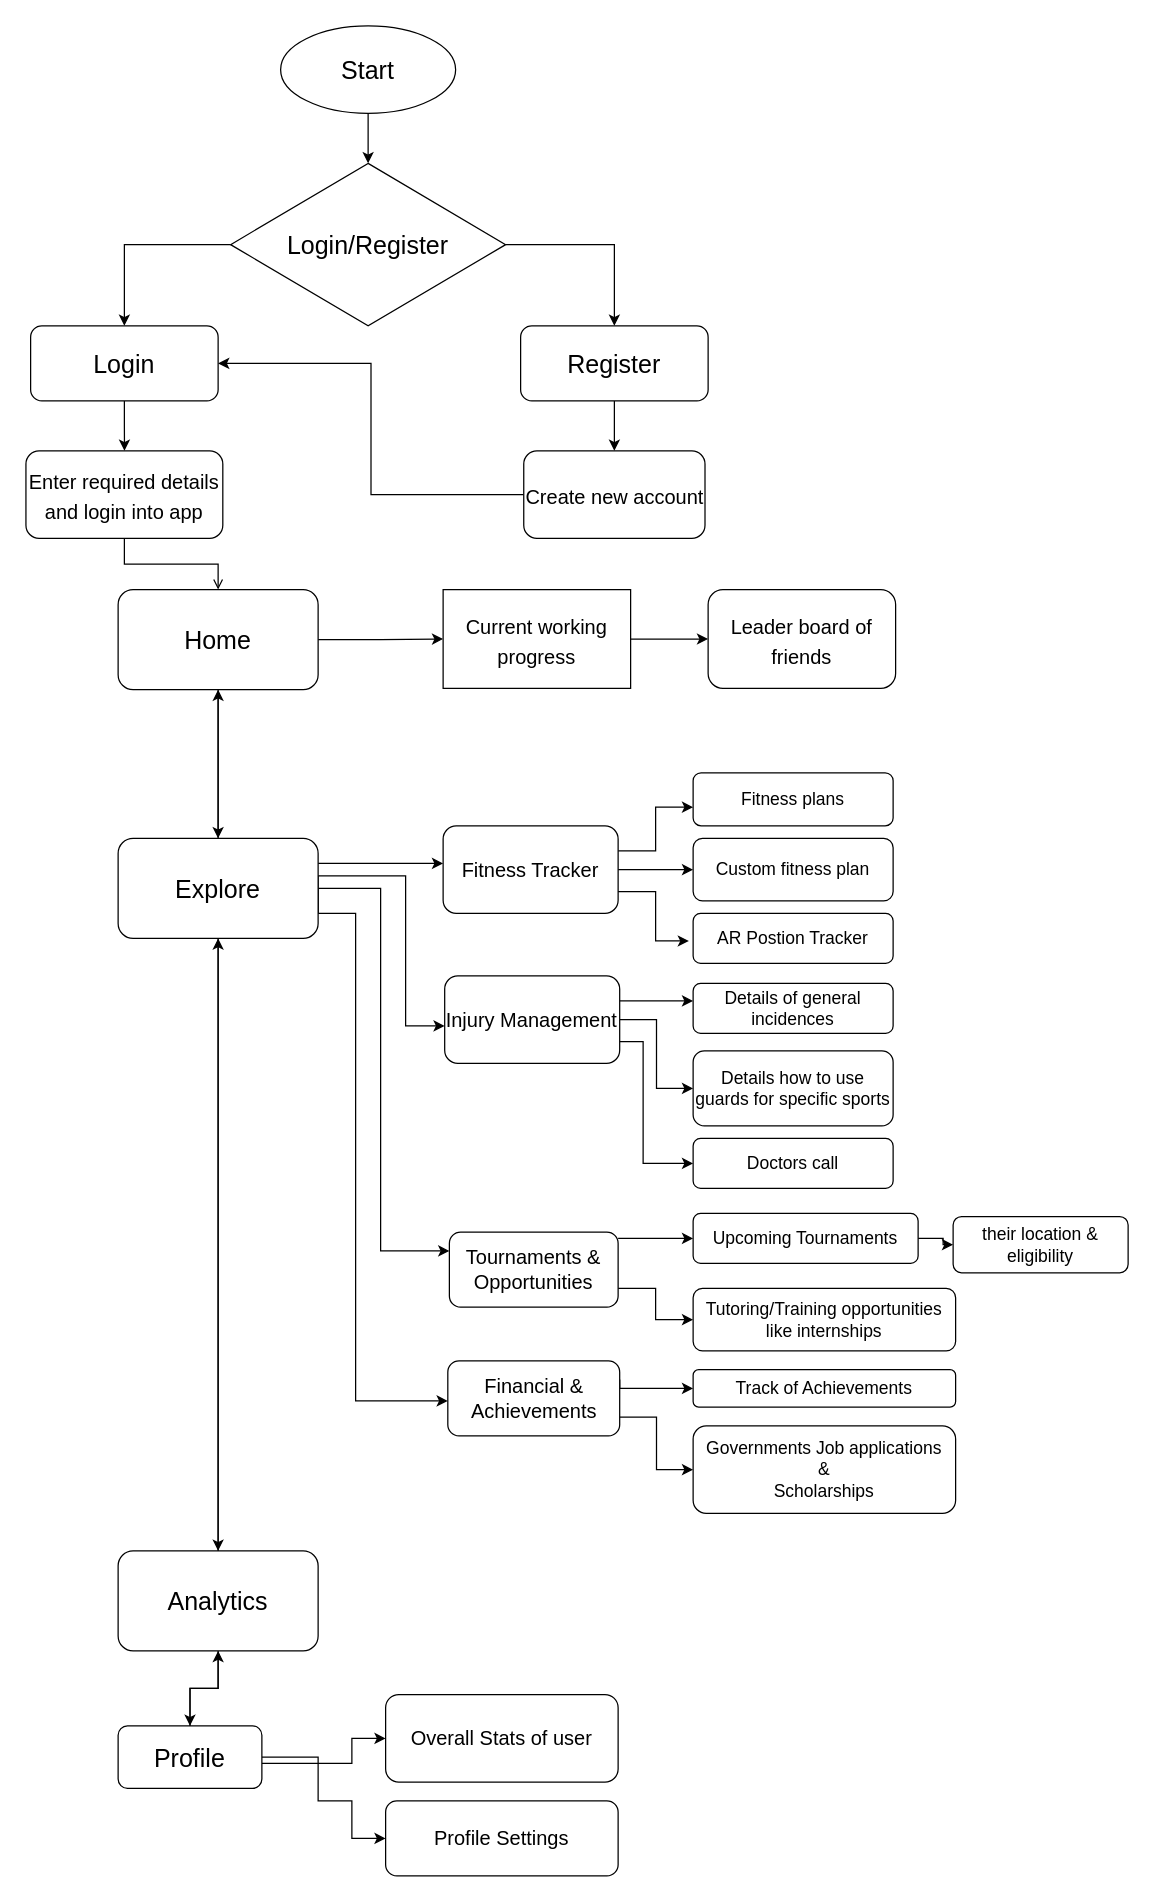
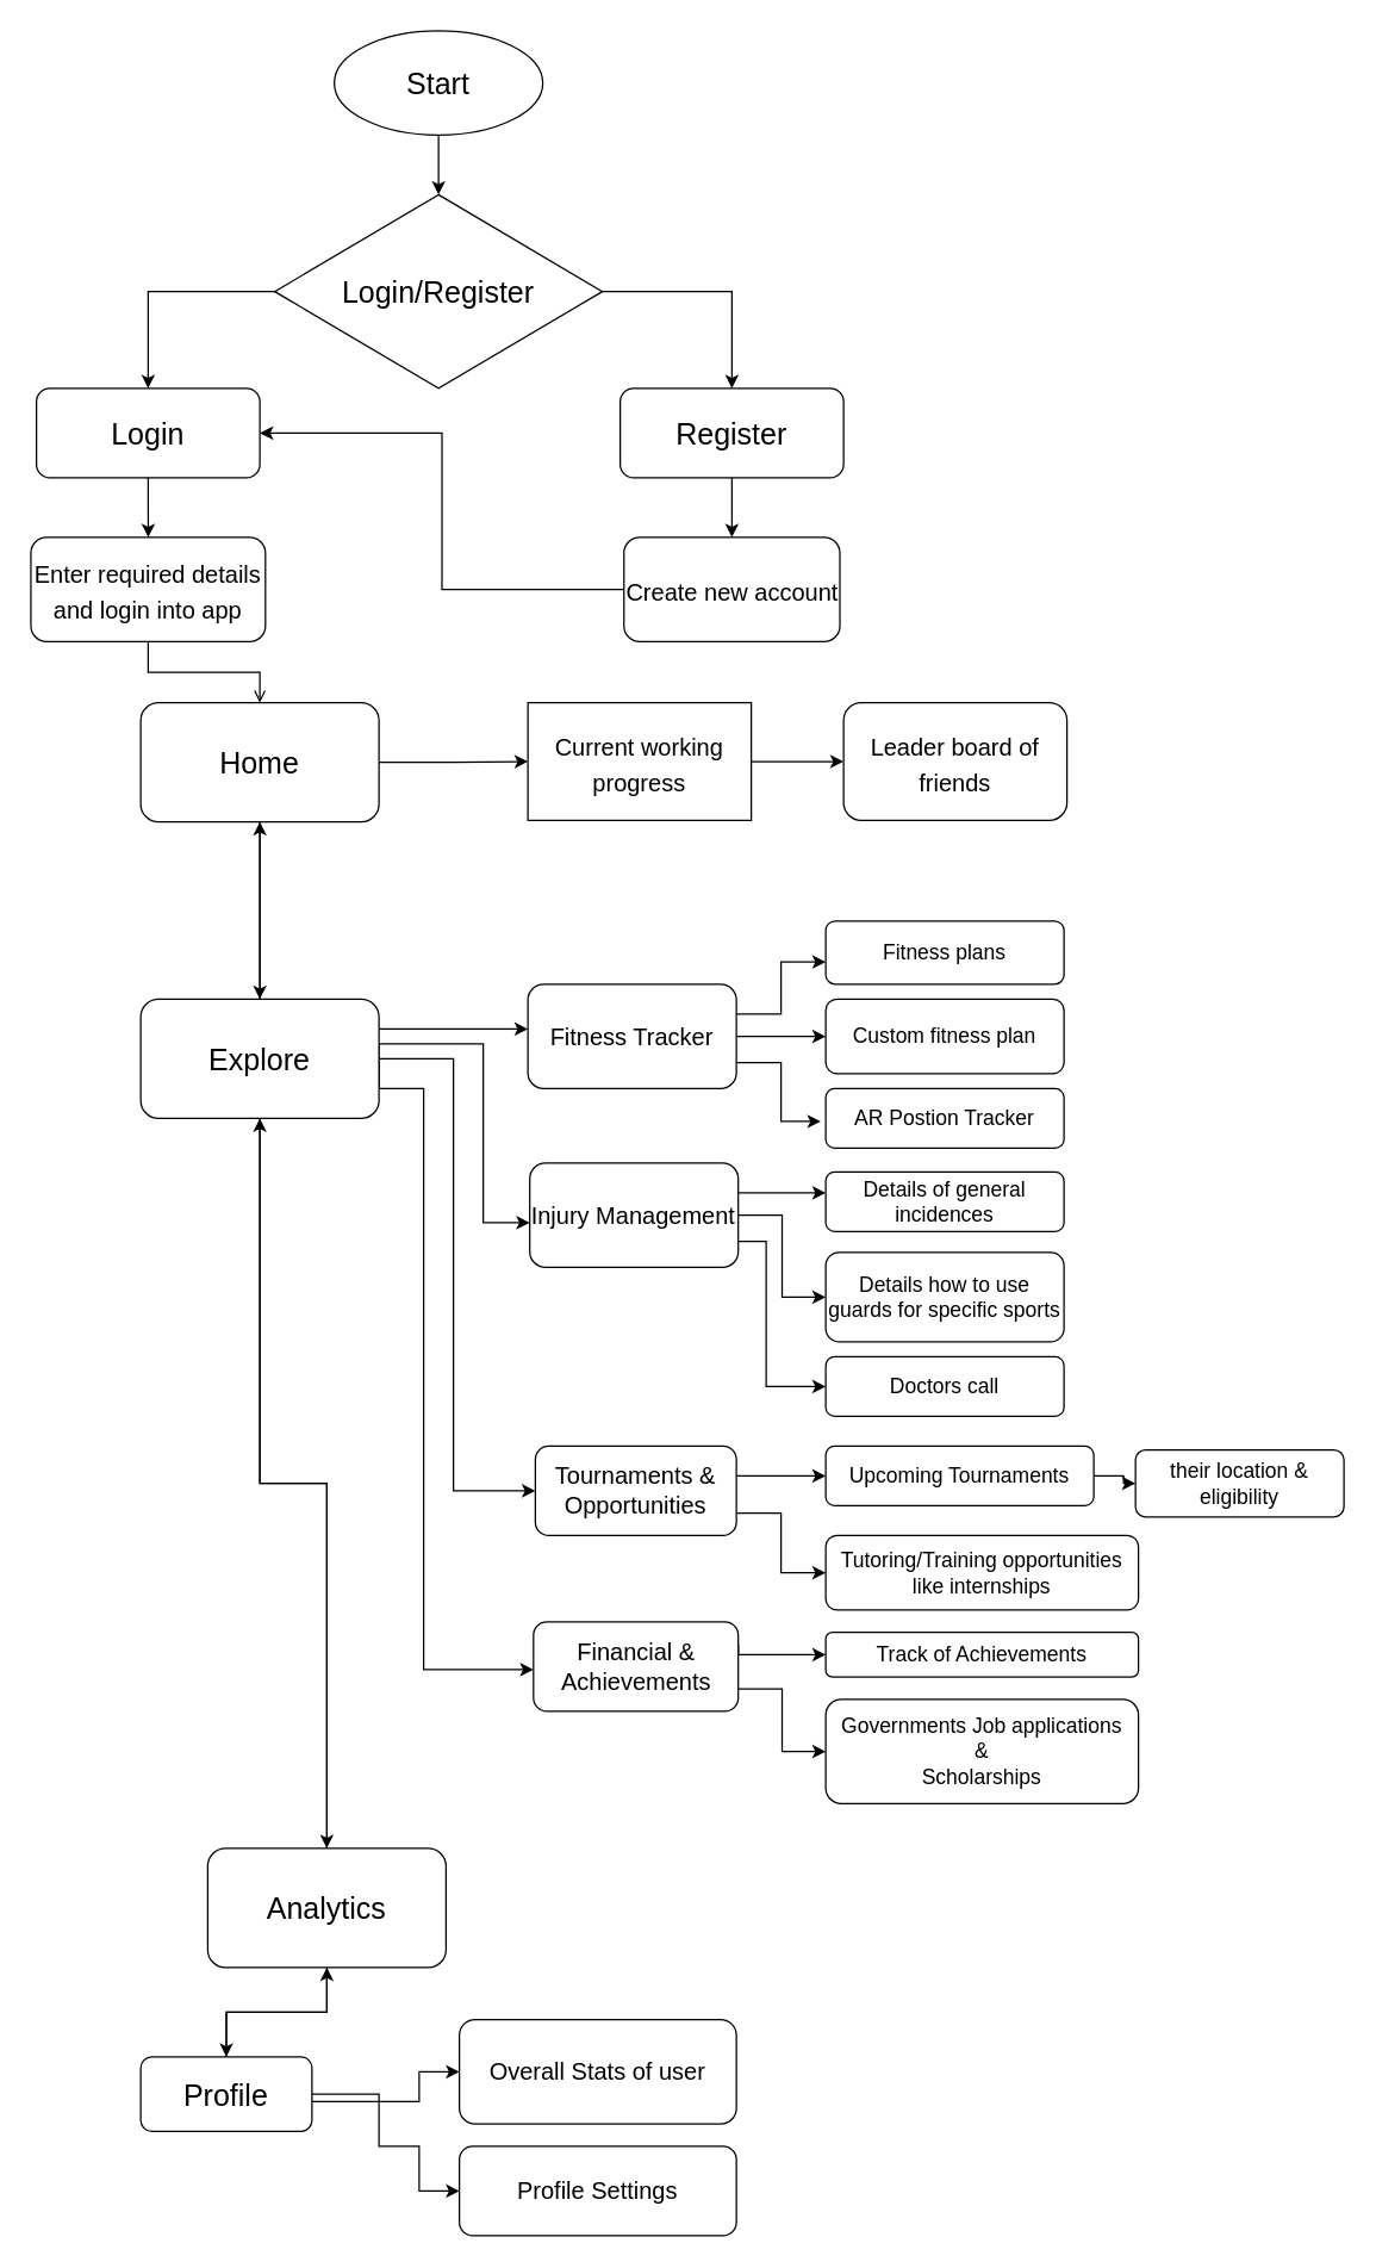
- <mxCell id="44" value="Tournaments &amp;amp; Opportunities" style="rounded=1;whiteSpace=wrap;html=1;fontSize=16;" vertex="1" parent="1"><mxGeometry x="359" y="985" width="135" height="60" as="geometry" /></mxCell>
+ <mxCell id="44" value="Tournaments &amp;amp; Opportunities" style="rounded=1;whiteSpace=wrap;html=1;fontSize=16;" vertex="1" parent="1"><mxGeometry x="359" y="970" width="135" height="60" as="geometry" /></mxCell>
- <mxCell id="27" value="&lt;font style=&quot;font-size: 20px;&quot;&gt;Analytics&lt;/font&gt;" style="rounded=1;whiteSpace=wrap;html=1;" vertex="1" parent="1"><mxGeometry x="94" y="1240" width="160" height="80" as="geometry" /></mxCell>
+ <mxCell id="27" value="&lt;font style=&quot;font-size: 20px;&quot;&gt;Analytics&lt;/font&gt;" style="rounded=1;whiteSpace=wrap;html=1;" vertex="1" parent="1"><mxGeometry x="139" y="1240" width="160" height="80" as="geometry" /></mxCell>
